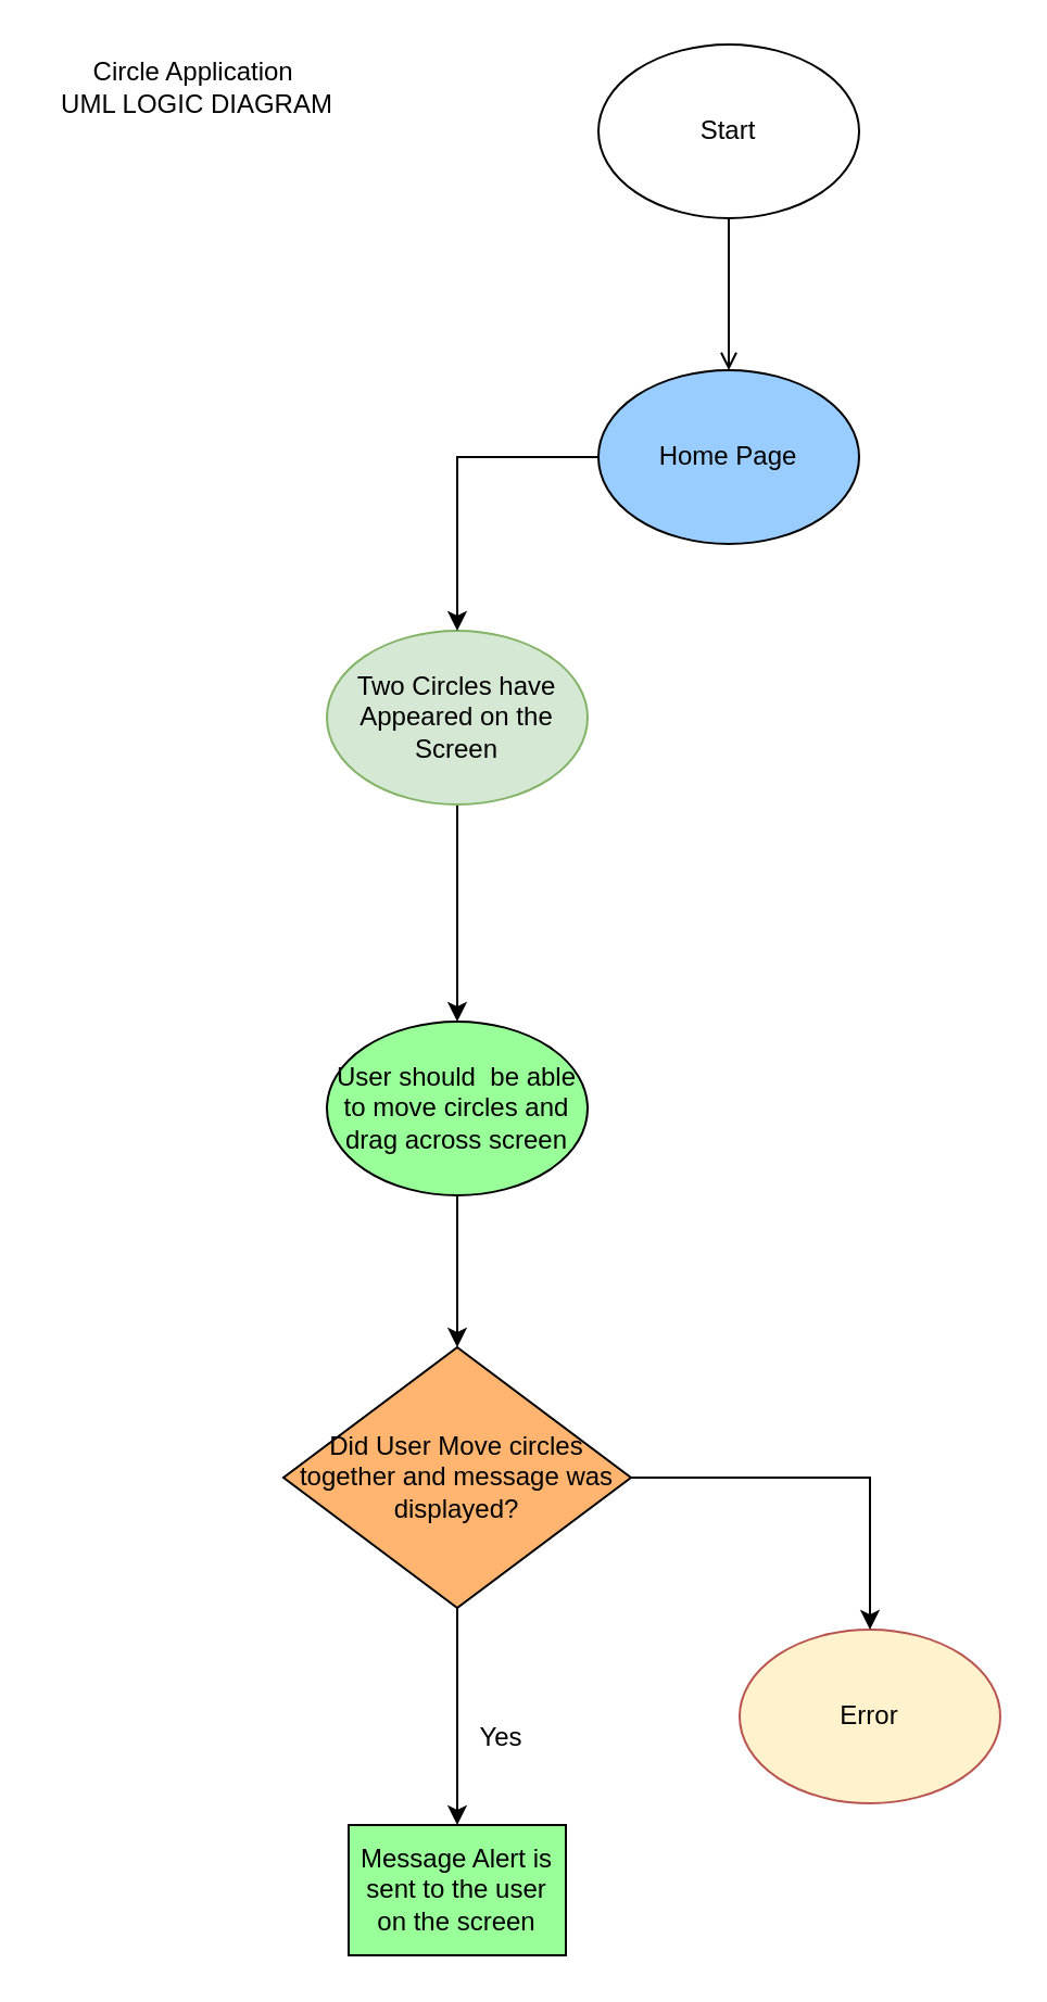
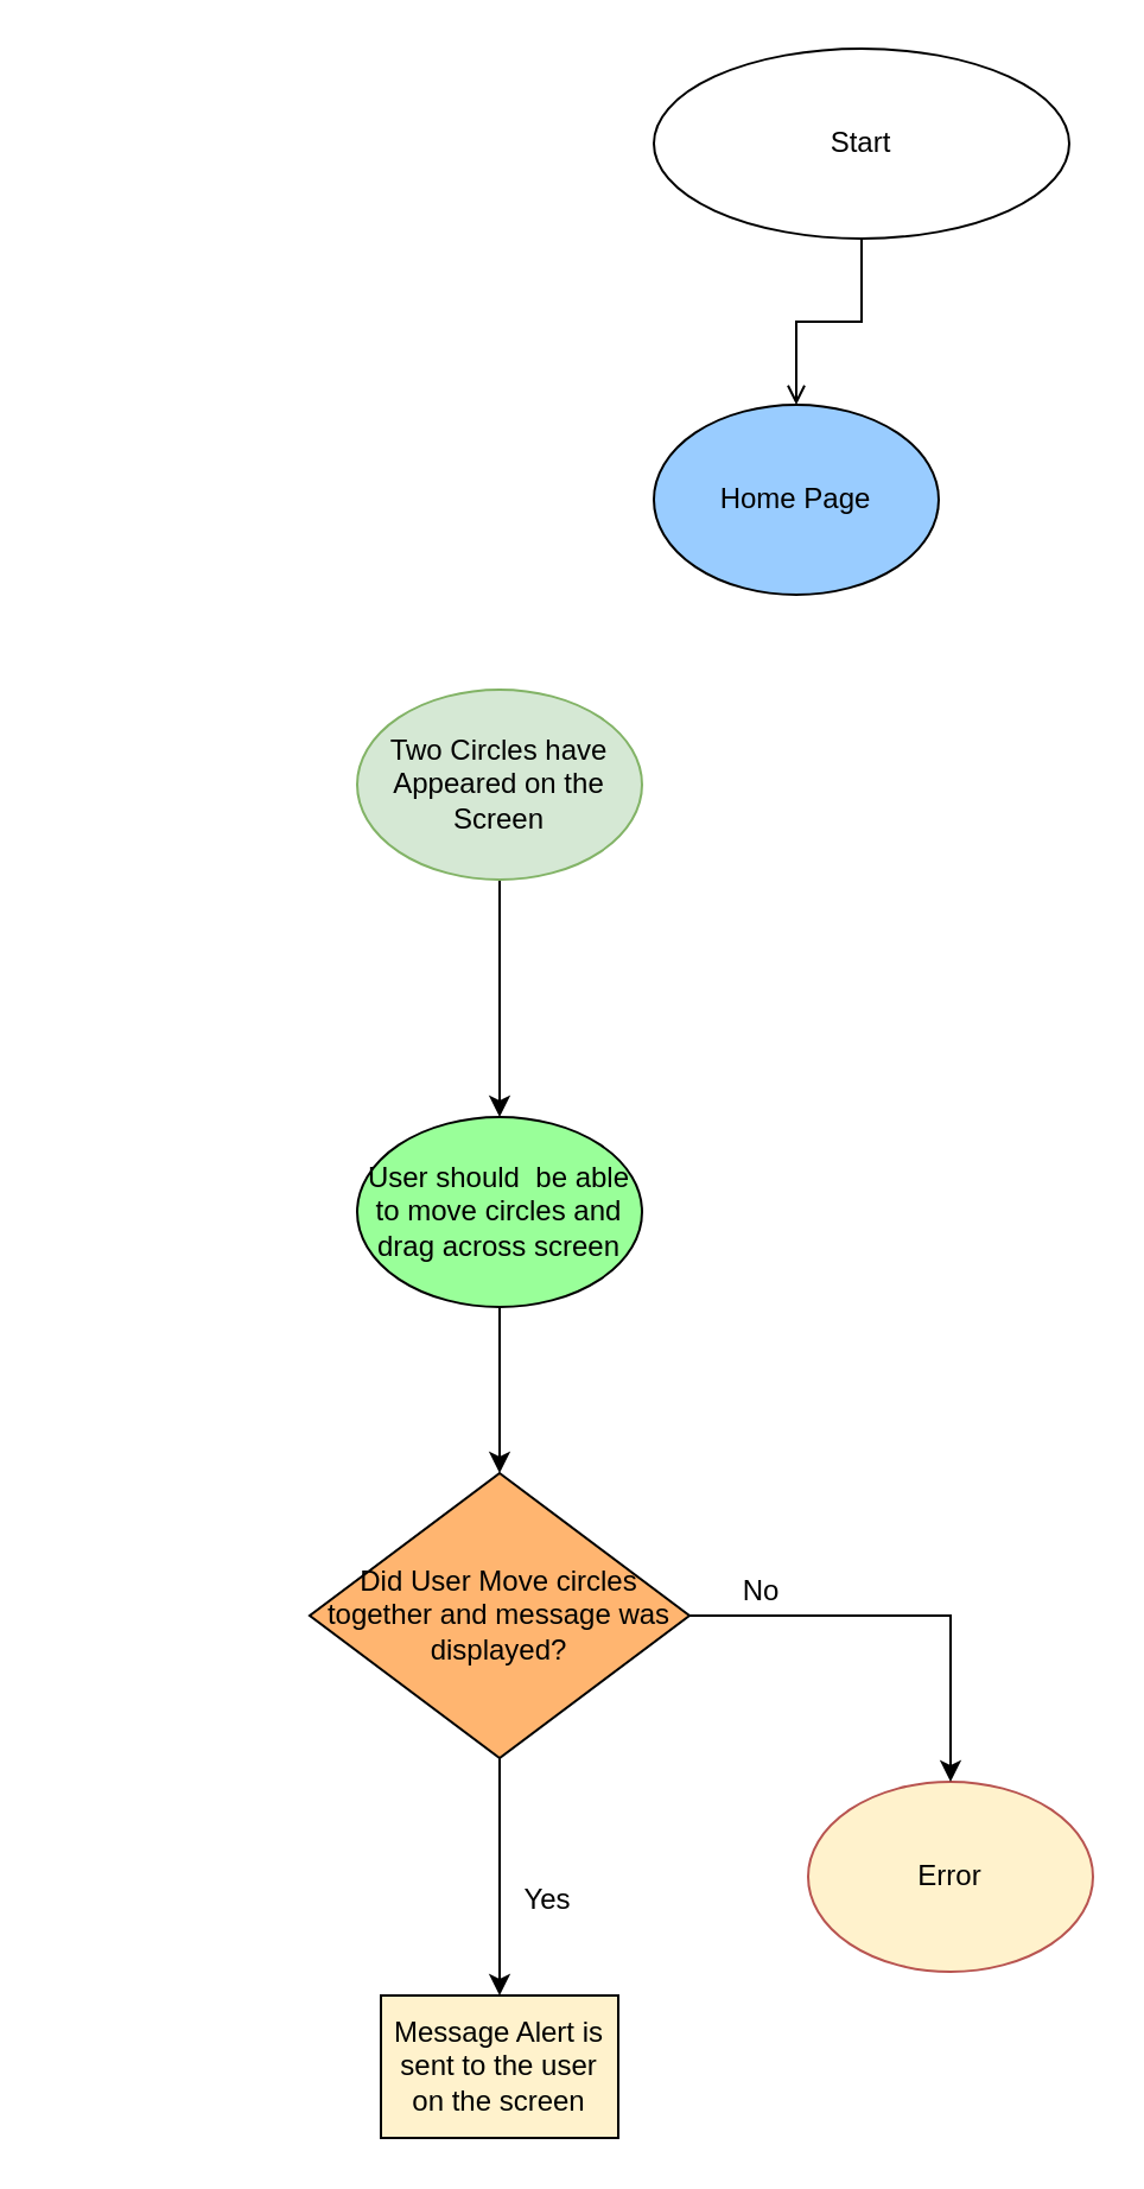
- <mxCell id="15" value="Circle Application&amp;nbsp;&lt;br&gt;UML LOGIC DIAGRAM" style="text;html=1;align=center;verticalAlign=middle;resizable=0;points=[];autosize=1;" parent="1" vertex="1"><mxGeometry x="20" y="25" width="140" height="30" as="geometry" /></mxCell>
- <mxCell id="2" value="Start" style="ellipse;whiteSpace=wrap;html=1;" parent="1" vertex="1"><mxGeometry x="275" y="20" width="120" height="80" as="geometry" /></mxCell>
+ <mxCell id="2" value="Start" style="ellipse;whiteSpace=wrap;html=1;" parent="1" vertex="1"><mxGeometry x="275" y="20" width="175" height="80" as="geometry" /></mxCell>
- <mxCell id="9" style="edgeStyle=orthogonalEdgeStyle;rounded=0;orthogonalLoop=1;jettySize=auto;html=1;" parent="1" source="10" target="6" edge="1"><mxGeometry relative="1" as="geometry" /></mxCell>
+ <mxCell id="16" value="No" style="text;html=1;align=center;verticalAlign=middle;resizable=0;points=[];autosize=1;" vertex="1" parent="1"><mxGeometry x="305" y="660" width="30" height="20" as="geometry" /></mxCell>
- <mxCell id="14" value="Message Alert is sent to the user on the screen" style="rounded=0;whiteSpace=wrap;html=1;fillColor=#99FF99;" parent="1" vertex="1"><mxGeometry x="160" y="840" width="100" height="60" as="geometry" /></mxCell>
+ <mxCell id="14" value="Message Alert is sent to the user on the screen" style="rounded=0;whiteSpace=wrap;html=1;fillColor=#fff2cc;" parent="1" vertex="1"><mxGeometry x="160" y="840" width="100" height="60" as="geometry" /></mxCell>
